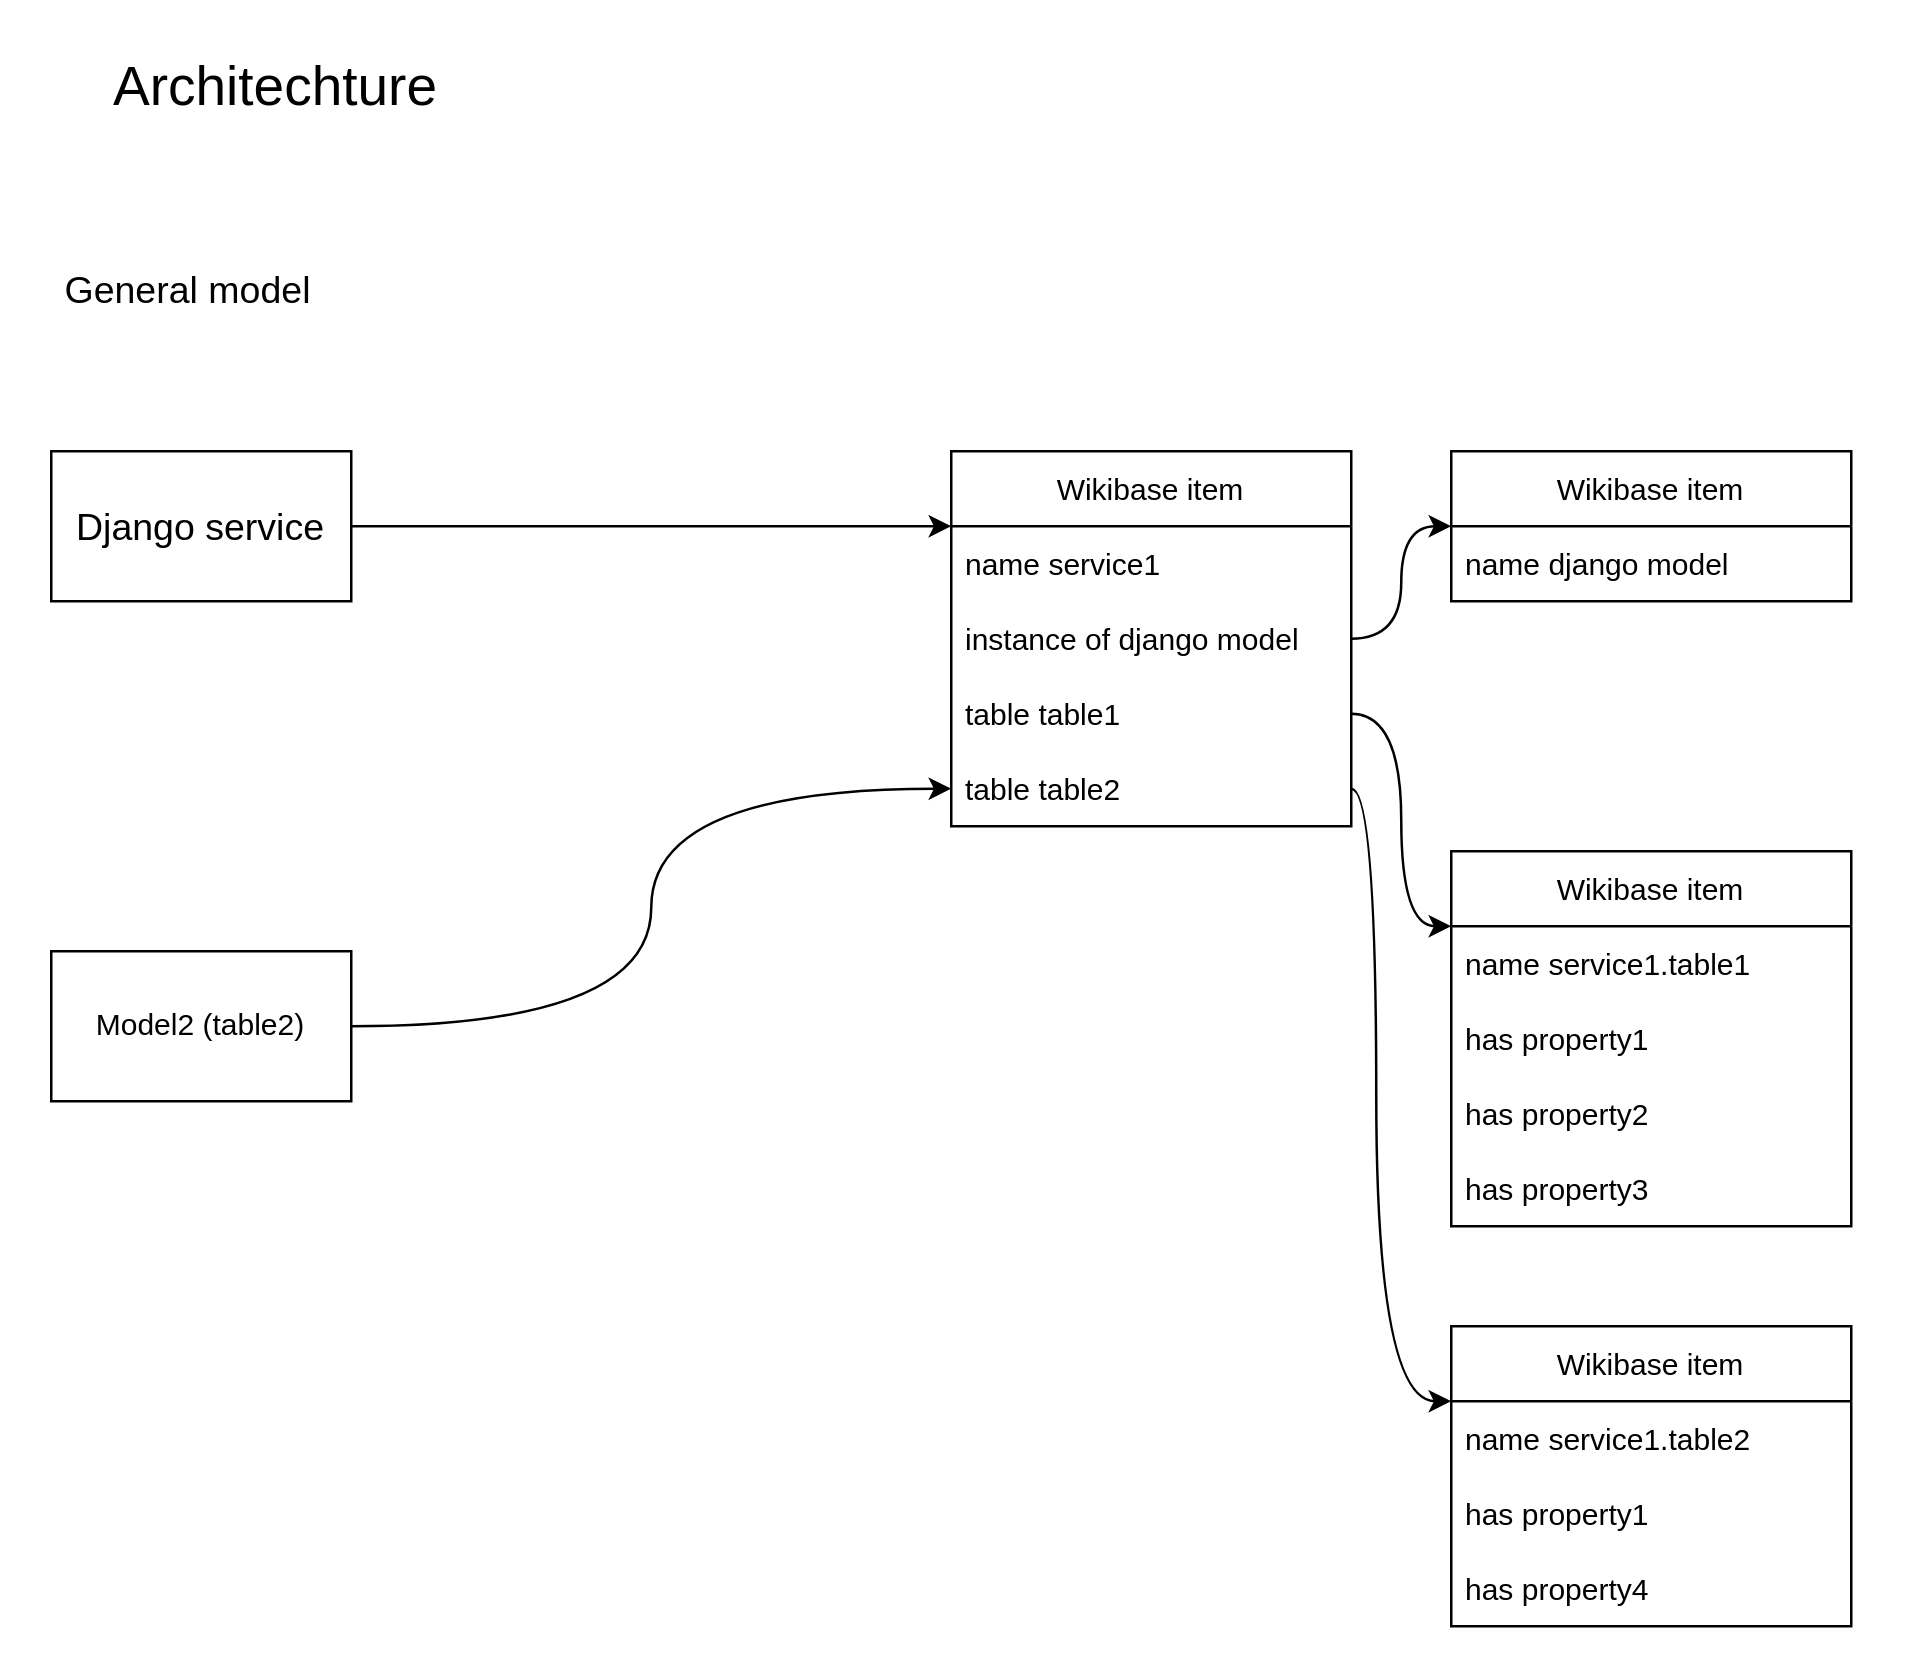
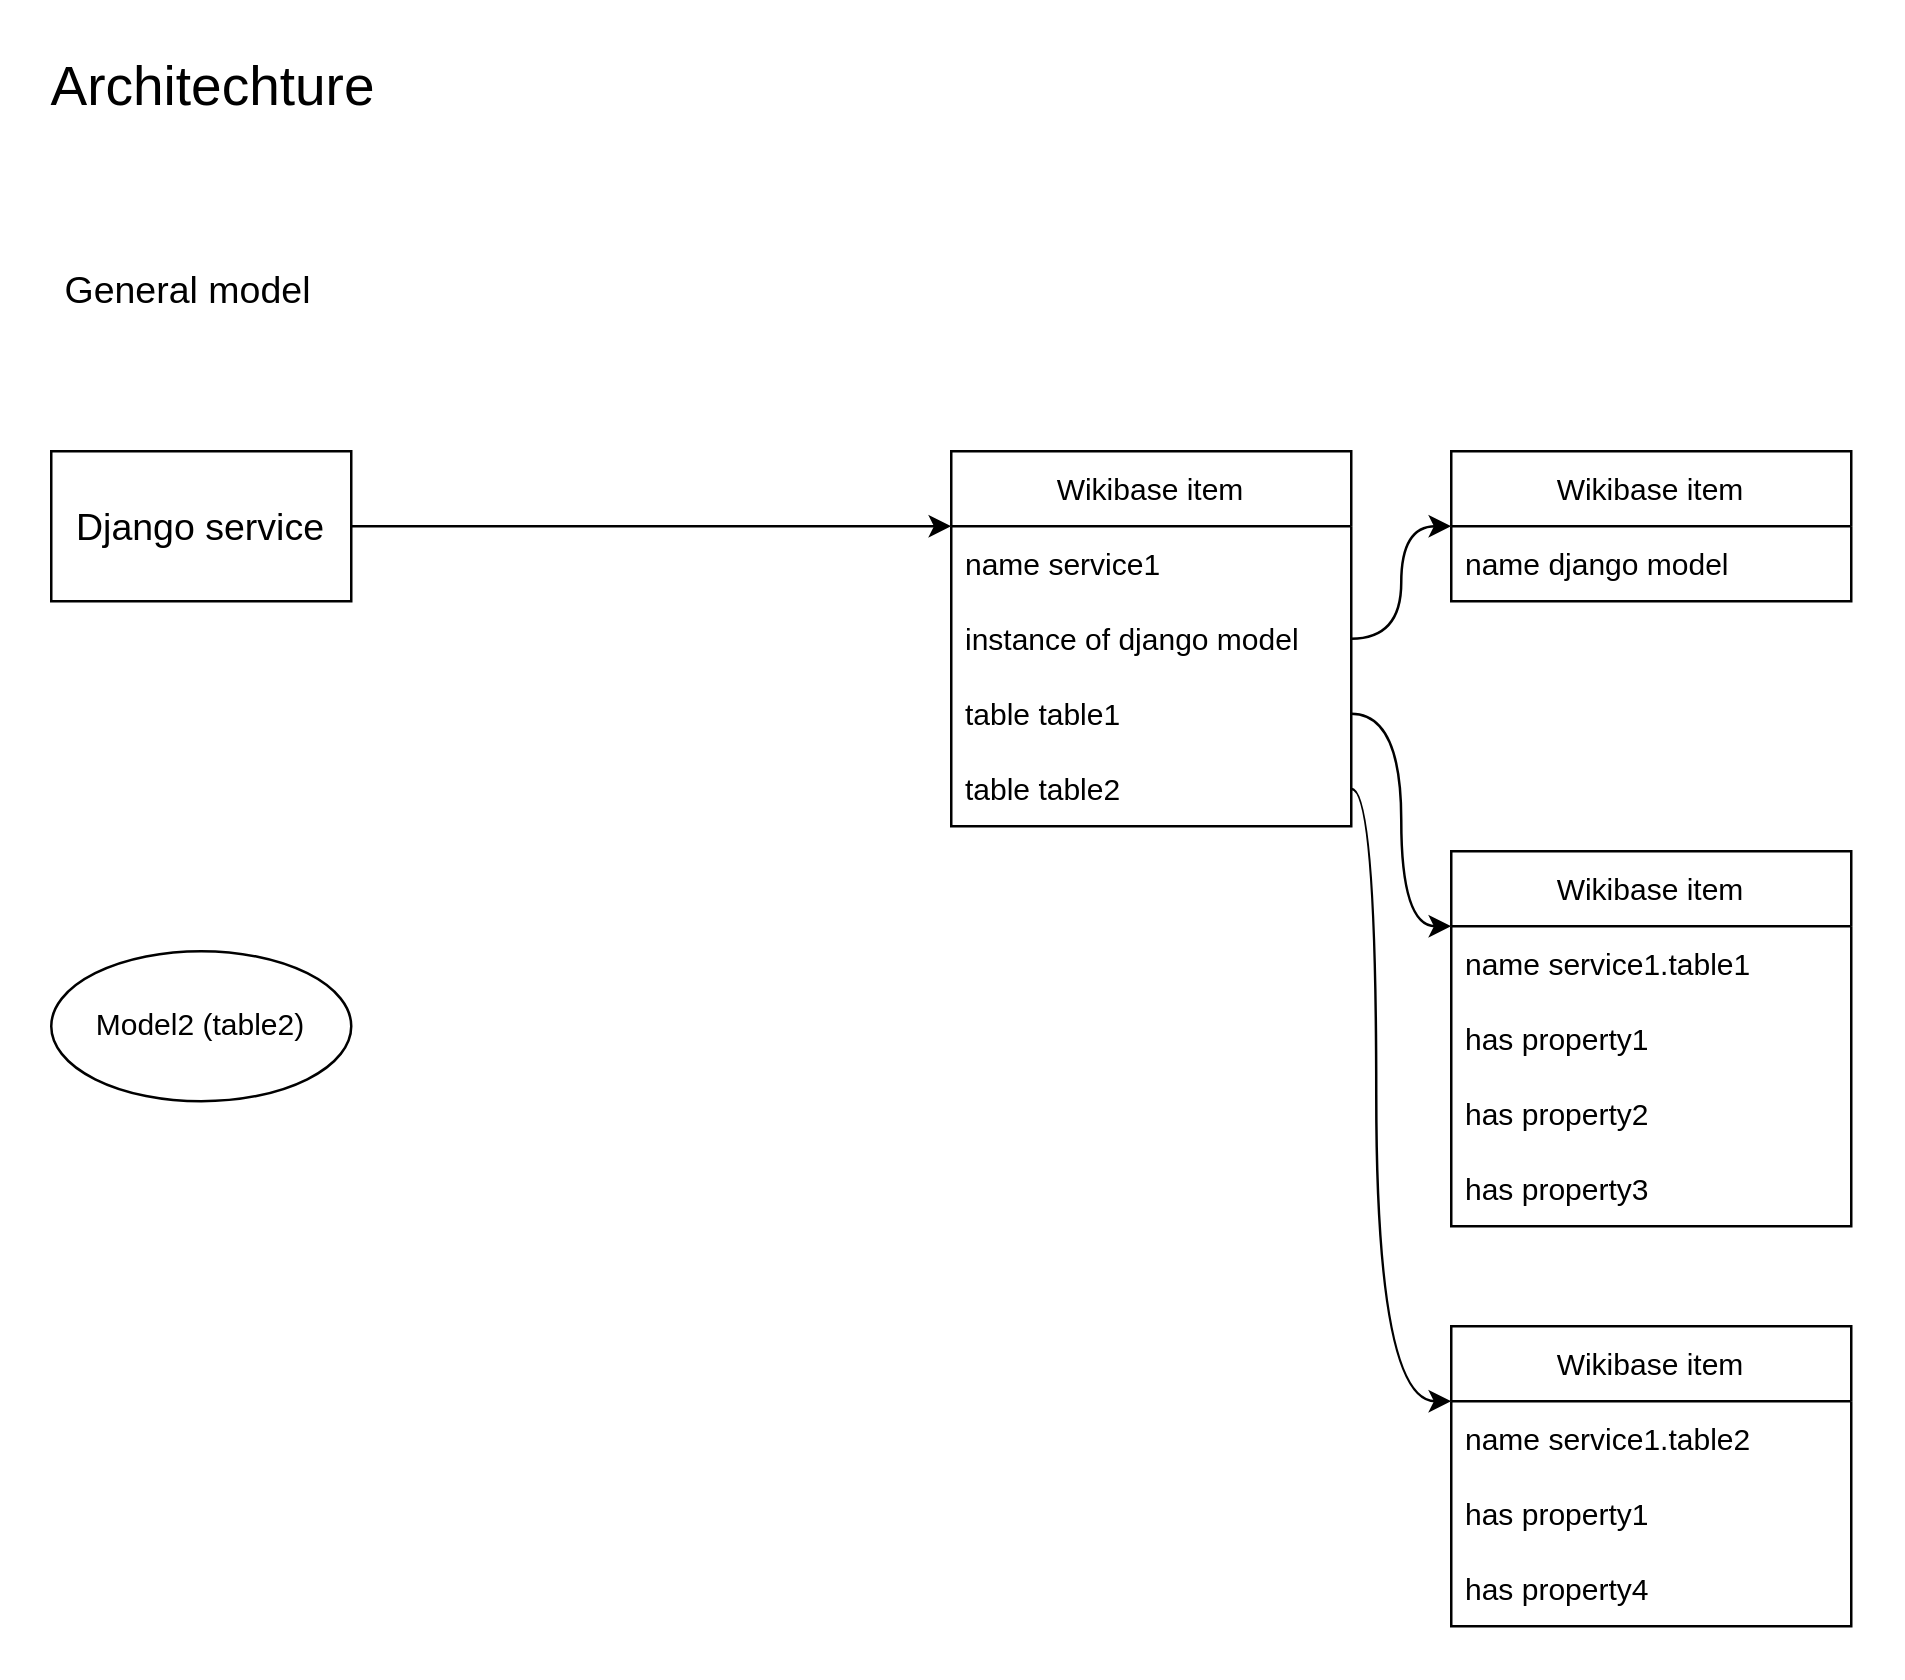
- <mxCell id="2" value="Architechture" style="text;html=1;strokeColor=none;fillColor=none;align=center;verticalAlign=middle;whiteSpace=wrap;rounded=0;fontSize=22;" parent="1" vertex="1"><mxGeometry x="45" y="20" width="130" height="30" as="geometry" /></mxCell>
+ <mxCell id="2" value="Architechture" style="text;html=1;strokeColor=none;fillColor=none;align=center;verticalAlign=middle;whiteSpace=wrap;rounded=0;fontSize=22;" parent="1" vertex="1"><mxGeometry x="20" y="20" width="130" height="30" as="geometry" /></mxCell>
- <mxCell id="15" value="" style="curved=1;endArrow=classic;html=1;rounded=0;edgeStyle=orthogonalEdgeStyle;" edge="1" parent="1" source="14" target="9"><mxGeometry width="50" height="50" relative="1" as="geometry"><mxPoint x="150" y="340" as="sourcePoint" /><mxPoint x="390" y="295" as="targetPoint" /><Array as="points"><mxPoint x="260" y="410" /><mxPoint x="260" y="315" /></Array></mxGeometry></mxCell>
- <mxCell id="14" value="Model2 (table2)" style="rounded=0;whiteSpace=wrap;html=1;" vertex="1" parent="1"><mxGeometry x="20" y="380" width="120" height="60" as="geometry" /></mxCell>
+ <mxCell id="14" value="Model2 (table2)" style="ellipse;whiteSpace=wrap;html=1;" vertex="1" parent="1"><mxGeometry x="20" y="380" width="120" height="60" as="geometry" /></mxCell>
